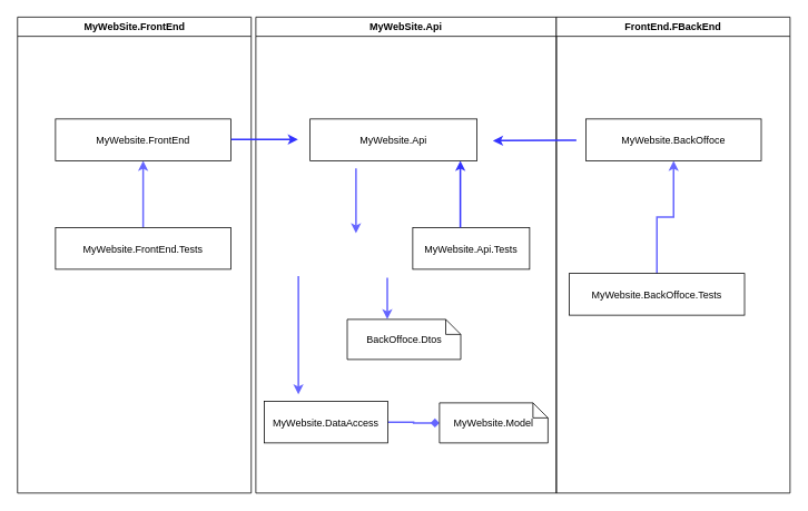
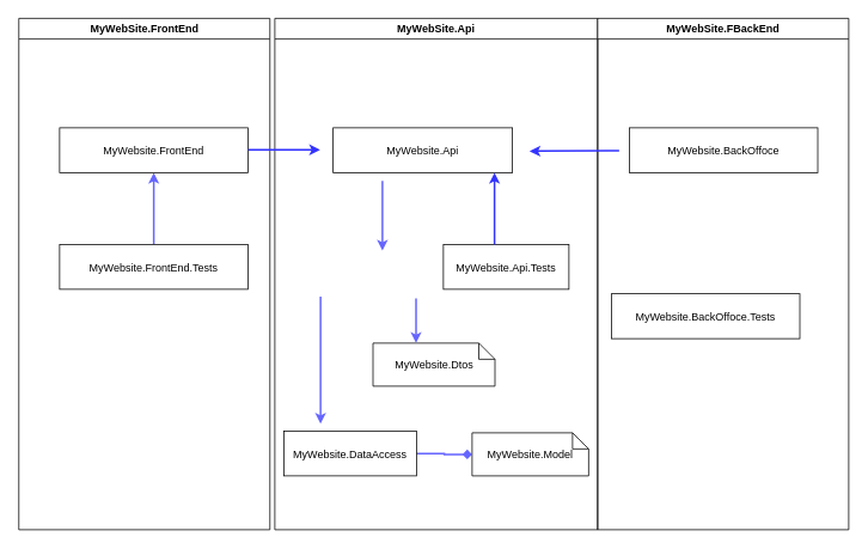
- <mxCell id="18" value="FrontEnd.FBackEnd" style="swimlane;whiteSpace=wrap" parent="1" vertex="1"><mxGeometry x="666" y="20" width="280" height="570" as="geometry" /></mxCell>
+ <mxCell id="18" value="MyWebSite.FBackEnd" style="swimlane;whiteSpace=wrap" parent="1" vertex="1"><mxGeometry x="666" y="20" width="280" height="570" as="geometry" /></mxCell>
- <mxCell id="19" value="" style="edgeStyle=orthogonalEdgeStyle;rounded=0;orthogonalLoop=1;jettySize=auto;html=1;strokeColor=#6666FF;strokeWidth=2;" edge="1" parent="18" source="20" target="21"><mxGeometry relative="1" as="geometry" /></mxCell>
- <mxCell id="15" value="BackOffoce.Dtos" style="shape=note;whiteSpace=wrap;size=18;" vertex="1" parent="6"><mxGeometry x="109.5" y="362" width="136" height="48" as="geometry" /></mxCell>
+ <mxCell id="15" value="MyWebsite.Dtos" style="shape=note;whiteSpace=wrap;size=18;" vertex="1" parent="6"><mxGeometry x="109.5" y="362" width="136" height="48" as="geometry" /></mxCell>
